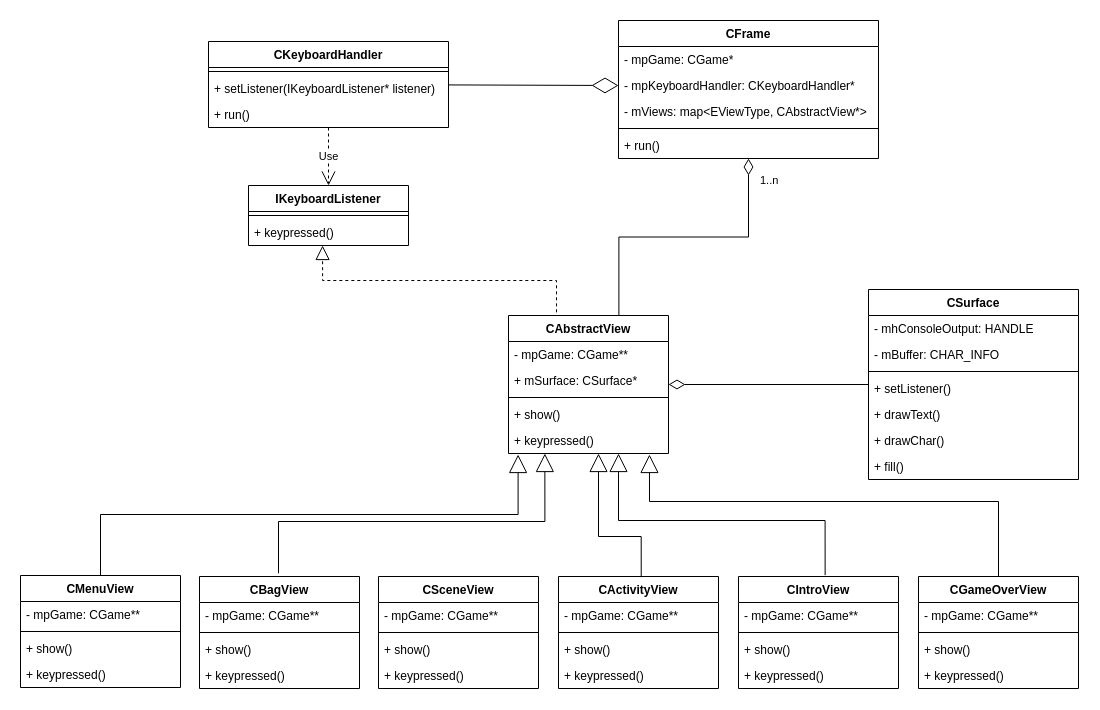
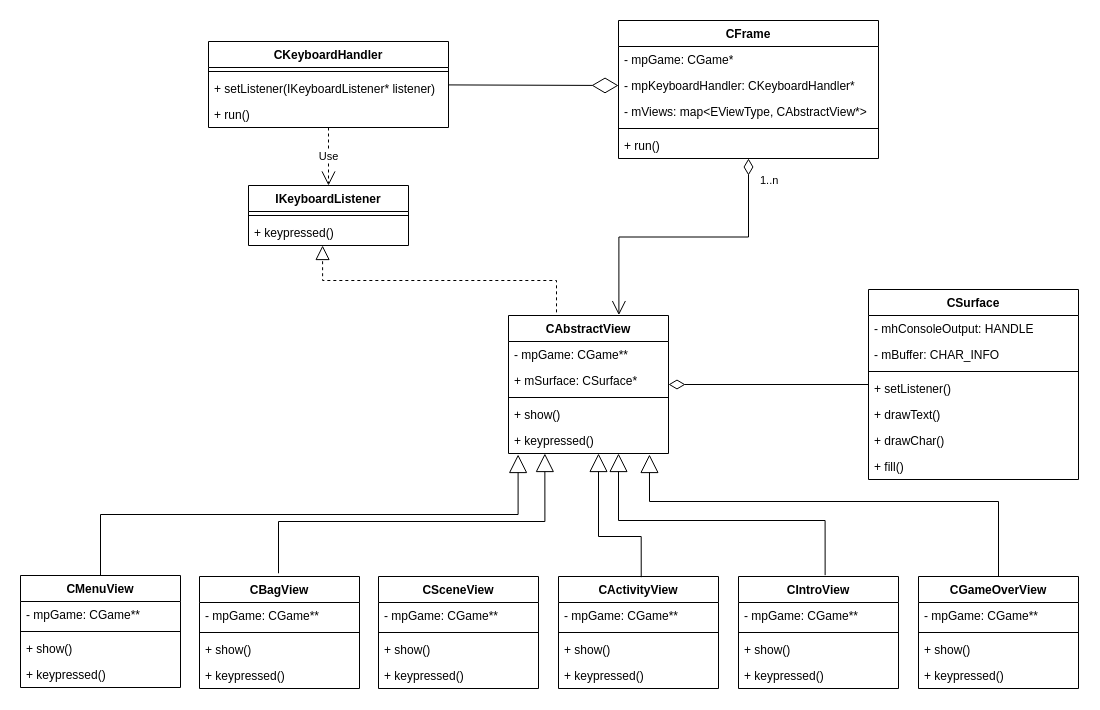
- <mxCell id="18" value="1..n" style="endArrow=none;html=1;endSize=12;startArrow=diamondThin;startSize=14;startFill=0;edgeStyle=orthogonalEdgeStyle;align=left;verticalAlign=bottom;rounded=0;entryX=0.69;entryY=-0.003;entryDx=0;entryDy=0;entryPerimeter=0;exitX=0.5;exitY=1;exitDx=0;exitDy=0;endFill=0;" edge="1" parent="1" source="2" target="8"><mxGeometry x="-0.786" y="10" relative="1" as="geometry"><mxPoint x="678" y="191" as="sourcePoint" /><mxPoint x="838" y="191" as="targetPoint" /><mxPoint as="offset" /></mxGeometry></mxCell>
+ <mxCell id="18" value="1..n" style="endArrow=open;html=1;endSize=12;startArrow=diamondThin;startSize=14;startFill=0;edgeStyle=orthogonalEdgeStyle;align=left;verticalAlign=bottom;rounded=0;entryX=0.69;entryY=-0.003;entryDx=0;entryDy=0;entryPerimeter=0;exitX=0.5;exitY=1;exitDx=0;exitDy=0;endFill=0;" edge="1" parent="1" source="2" target="8"><mxGeometry x="-0.786" y="10" relative="1" as="geometry"><mxPoint x="678" y="191" as="sourcePoint" /><mxPoint x="838" y="191" as="targetPoint" /><mxPoint as="offset" /></mxGeometry></mxCell>
